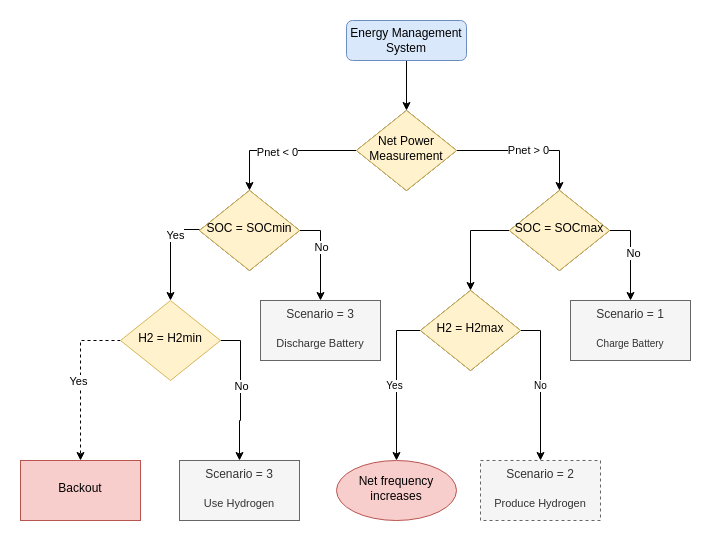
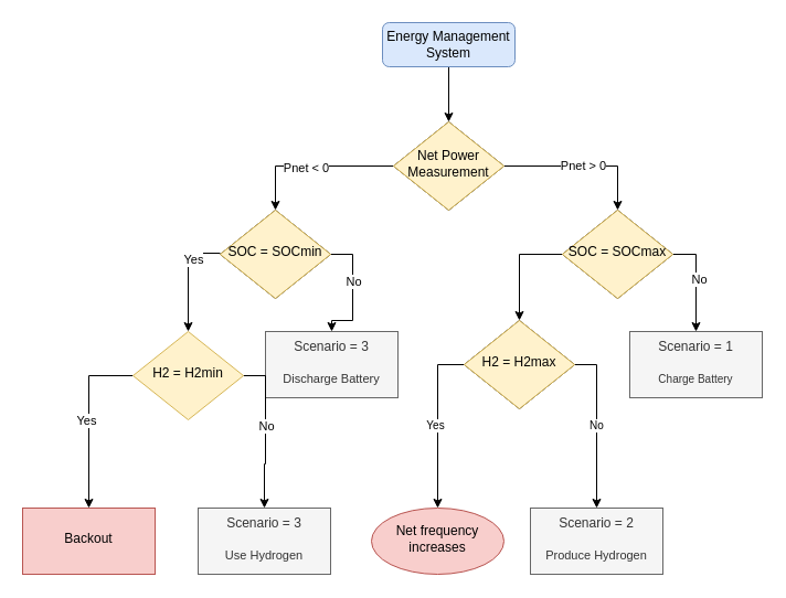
- <mxCell id="18" value="&lt;div&gt;Scenario = 3&lt;/div&gt;&lt;div&gt;&lt;br&gt;&lt;/div&gt;&lt;div&gt;&lt;font style=&quot;font-size: 11px&quot;&gt;Discharge Battery&lt;/font&gt;&lt;br&gt;&lt;/div&gt;" style="whiteSpace=wrap;html=1;shadow=0;strokeWidth=1;spacing=6;spacingTop=-4;fillColor=#f5f5f5;fontColor=#333333;strokeColor=#666666;" parent="1" vertex="1"><mxGeometry x="260" y="300" width="120" height="60" as="geometry" /></mxCell>
+ <mxCell id="18" value="&lt;div&gt;Scenario = 3&lt;/div&gt;&lt;div&gt;&lt;br&gt;&lt;/div&gt;&lt;div&gt;&lt;font style=&quot;font-size: 11px&quot;&gt;Discharge Battery&lt;/font&gt;&lt;br&gt;&lt;/div&gt;" style="whiteSpace=wrap;html=1;shadow=0;strokeWidth=1;spacing=6;spacingTop=-4;fillColor=#f5f5f5;fontColor=#333333;strokeColor=#666666;" parent="1" vertex="1"><mxGeometry x="240" y="300" width="120" height="60" as="geometry" /></mxCell>
- <mxCell id="26" style="edgeStyle=orthogonalEdgeStyle;rounded=0;orthogonalLoop=1;jettySize=auto;html=1;exitX=0;exitY=0.5;exitDx=0;exitDy=0;entryX=0.5;entryY=0;entryDx=0;entryDy=0;fontSize=11;dashed=1;" edge="1" parent="1" source="30" target="17"><mxGeometry relative="1" as="geometry" /></mxCell>
+ <mxCell id="26" style="edgeStyle=orthogonalEdgeStyle;rounded=0;orthogonalLoop=1;jettySize=auto;html=1;exitX=0;exitY=0.5;exitDx=0;exitDy=0;entryX=0.5;entryY=0;entryDx=0;entryDy=0;fontSize=11;" edge="1" parent="1" source="30" target="17"><mxGeometry relative="1" as="geometry" /></mxCell>
- <mxCell id="19" value="&lt;div&gt;Scenario = 2&lt;/div&gt;&lt;div&gt;&lt;br&gt;&lt;/div&gt;&lt;div&gt;&lt;font style=&quot;font-size: 11px&quot;&gt;Produce Hydrogen&lt;/font&gt;&lt;br&gt;&lt;/div&gt;" style="whiteSpace=wrap;html=1;shadow=0;strokeWidth=1;spacing=6;spacingTop=-4;fillColor=#f5f5f5;fontColor=#333333;strokeColor=#666666;dashed=1;" parent="1" vertex="1"><mxGeometry x="480" y="460" width="120" height="60" as="geometry" /></mxCell>
+ <mxCell id="19" value="&lt;div&gt;Scenario = 2&lt;/div&gt;&lt;div&gt;&lt;br&gt;&lt;/div&gt;&lt;div&gt;&lt;font style=&quot;font-size: 11px&quot;&gt;Produce Hydrogen&lt;/font&gt;&lt;br&gt;&lt;/div&gt;" style="whiteSpace=wrap;html=1;shadow=0;strokeWidth=1;spacing=6;spacingTop=-4;fillColor=#f5f5f5;fontColor=#333333;strokeColor=#666666;" parent="1" vertex="1"><mxGeometry x="480" y="460" width="120" height="60" as="geometry" /></mxCell>
